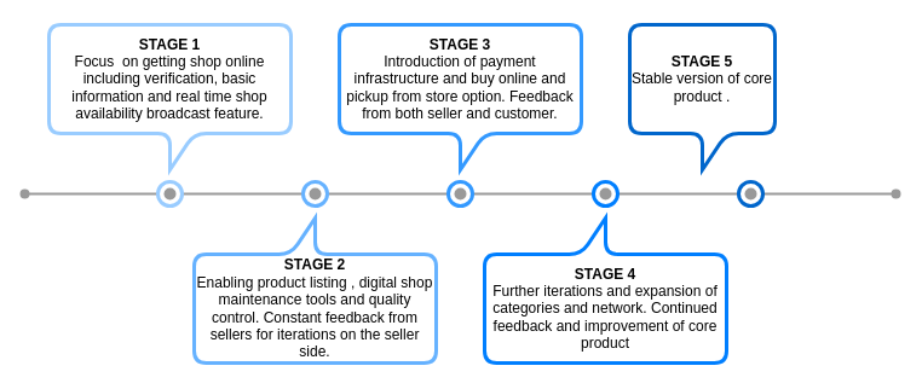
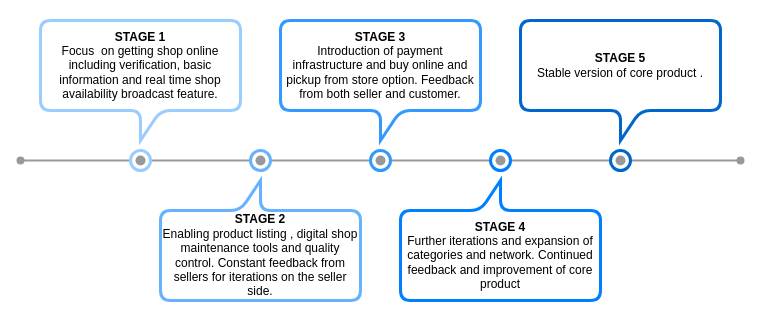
- <mxCell id="17" value="&lt;b&gt;STAGE 5&lt;/b&gt;&lt;br&gt;Stable version of core product ." style="shape=callout;whiteSpace=wrap;html=1;perimeter=calloutPerimeter;shadow=0;sketch=0;strokeWidth=3;fillColor=#FFFFFF;rounded=1;strokeColor=#0066CC;" parent="1" vertex="1"><mxGeometry x="520" y="20" width="120" height="120" as="geometry" /></mxCell>
+ <mxCell id="17" value="&lt;b&gt;STAGE 5&lt;/b&gt;&lt;br&gt;Stable version of core product ." style="shape=callout;whiteSpace=wrap;html=1;perimeter=calloutPerimeter;shadow=0;sketch=0;strokeWidth=3;fillColor=#FFFFFF;rounded=1;strokeColor=#0066CC;" parent="1" vertex="1"><mxGeometry x="520" y="20" width="200" height="120" as="geometry" /></mxCell>
